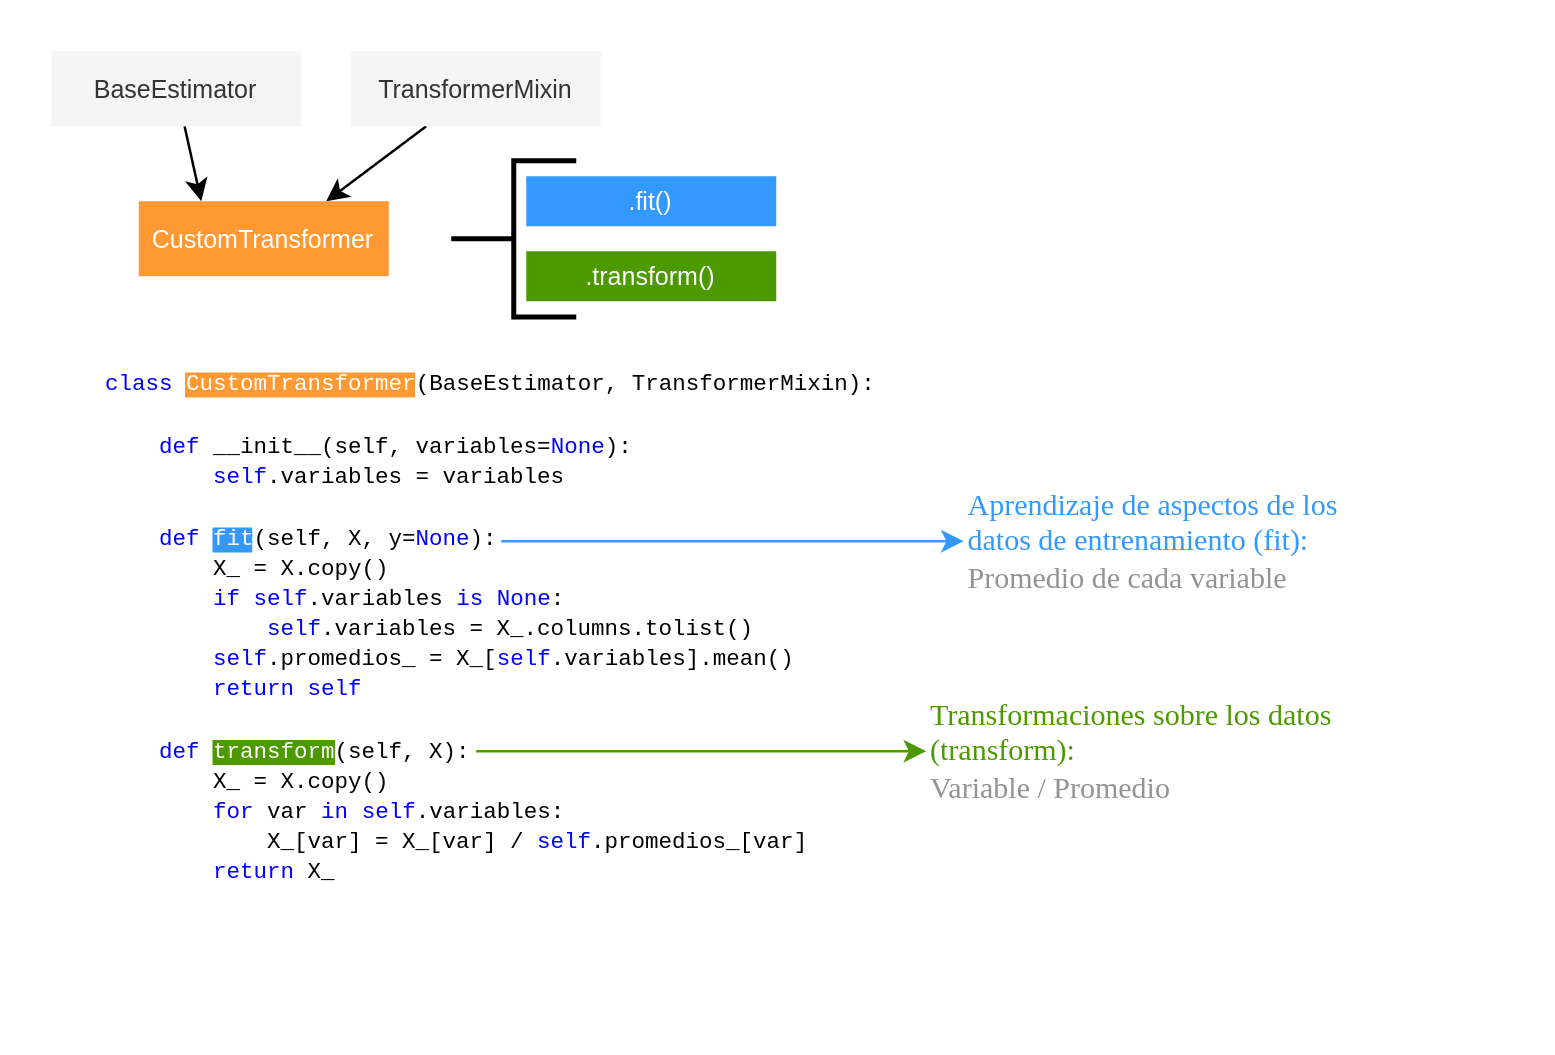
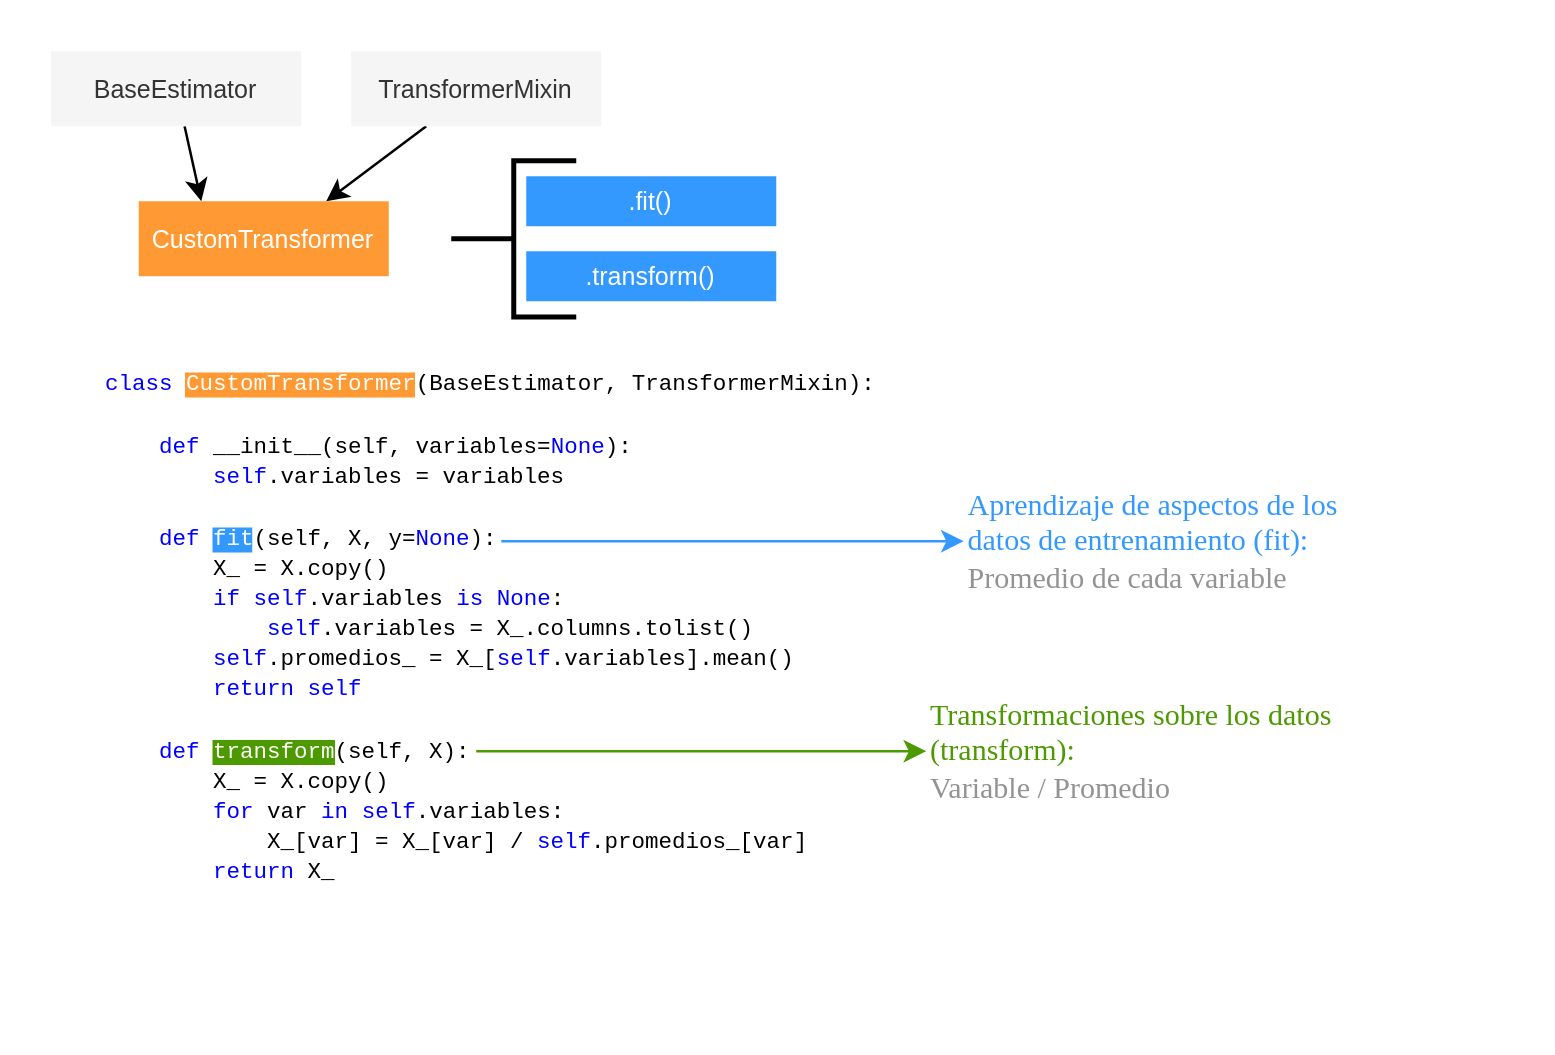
- <mxCell id="8" value=".transform()" style="rounded=0;whiteSpace=wrap;html=1;strokeColor=none;fillColor=#4D9900;fontColor=#FFFFFF;fontSize=10;" vertex="1" parent="1"><mxGeometry x="210" y="100" width="100" height="20" as="geometry" /></mxCell>
+ <mxCell id="8" value=".transform()" style="rounded=0;whiteSpace=wrap;html=1;strokeColor=none;fillColor=#3399ff;fontColor=#FFFFFF;fontSize=10;" vertex="1" parent="1"><mxGeometry x="210" y="100" width="100" height="20" as="geometry" /></mxCell>
